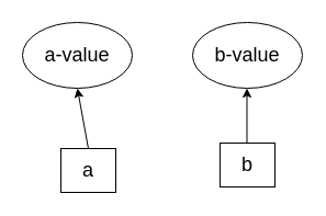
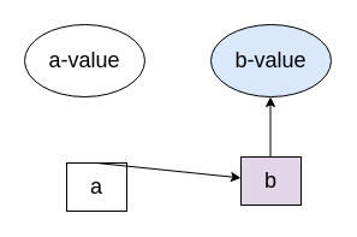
- <mxCell id="5" value="b-value" style="ellipse;whiteSpace=wrap;html=1;fontSize=18;" vertex="1" parent="1"><mxGeometry x="175" y="20" width="100" height="60" as="geometry" /></mxCell>
+ <mxCell id="5" value="b-value" style="ellipse;whiteSpace=wrap;html=1;fontSize=18;fillColor=#dae8fc;" vertex="1" parent="1"><mxGeometry x="175" y="20" width="100" height="60" as="geometry" /></mxCell>
- <mxCell id="6" value="" style="endArrow=classic;html=1;fontSize=18;entryX=0.5;entryY=1;entryDx=0;entryDy=0;exitX=0.5;exitY=0;exitDx=0;exitDy=0;" edge="1" parent="1" source="2" target="4"><mxGeometry width="50" height="50" relative="1" as="geometry"><mxPoint x="-5" y="180" as="sourcePoint" /><mxPoint x="45" y="130" as="targetPoint" /></mxGeometry></mxCell>
+ <mxCell id="6" value="" style="endArrow=classic;html=1;fontSize=18;exitX=0.5;exitY=0;exitDx=0;exitDy=0;" edge="1" parent="1" source="2" target="3"><mxGeometry width="50" height="50" relative="1" as="geometry"><mxPoint x="-5" y="180" as="sourcePoint" /><mxPoint x="45" y="130" as="targetPoint" /></mxGeometry></mxCell>
- <mxCell id="3" value="&lt;font style=&quot;font-size: 18px;&quot;&gt;b&lt;/font&gt;" style="rounded=0;whiteSpace=wrap;html=1;" vertex="1" parent="1"><mxGeometry x="200" y="130" width="50" height="40" as="geometry" /></mxCell>
+ <mxCell id="3" value="&lt;font style=&quot;font-size: 18px;&quot;&gt;b&lt;/font&gt;" style="rounded=0;whiteSpace=wrap;html=1;fillColor=#e1d5e7;" vertex="1" parent="1"><mxGeometry x="200" y="130" width="50" height="40" as="geometry" /></mxCell>
